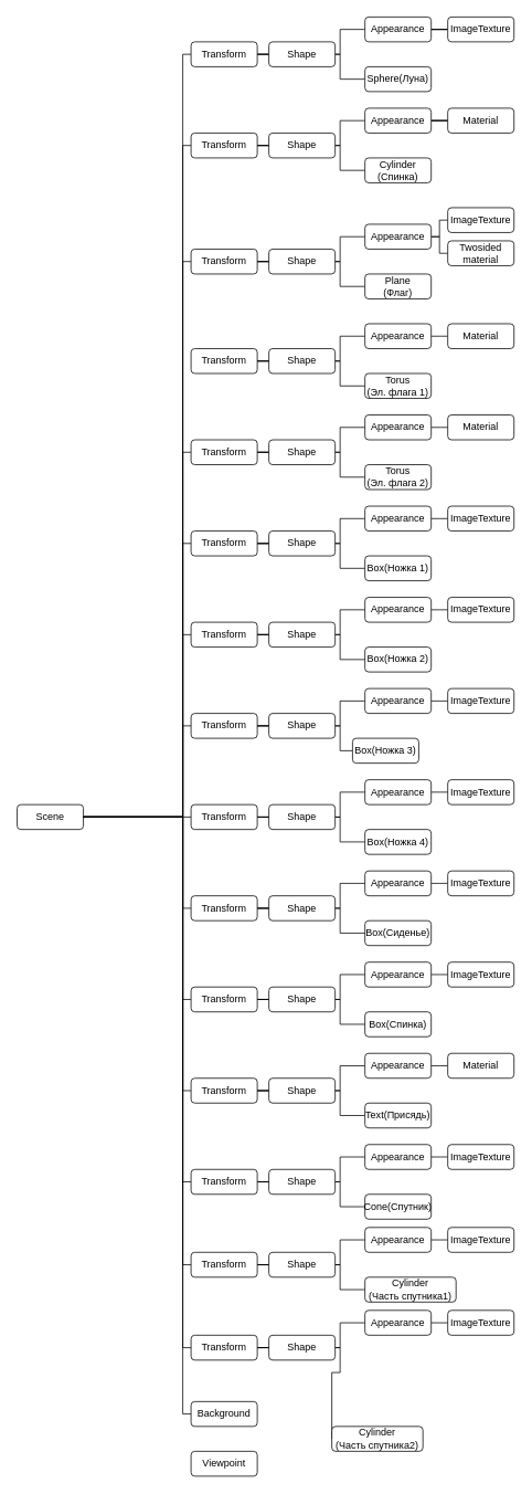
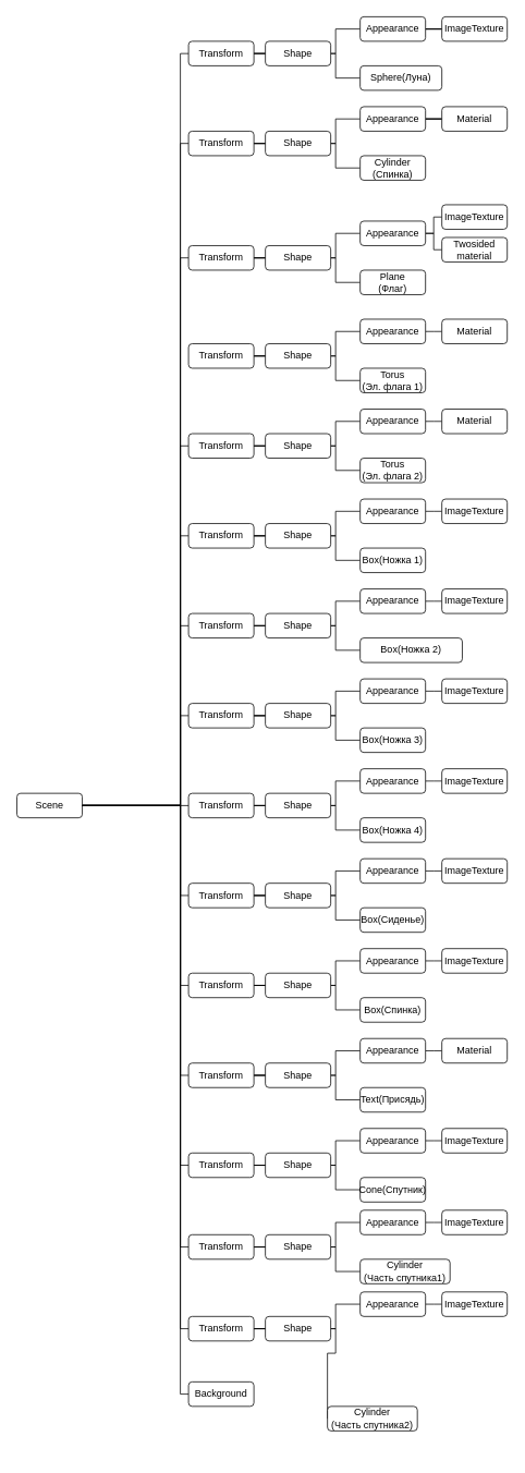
- <mxCell id="13" value="Sphere(Луна)" style="rounded=1;whiteSpace=wrap;html=1;" vertex="1" parent="1"><mxGeometry x="440" y="80" width="80" height="30" as="geometry" /></mxCell>
+ <mxCell id="13" value="Sphere(Луна)" style="rounded=1;whiteSpace=wrap;html=1;" vertex="1" parent="1"><mxGeometry x="440" y="80" width="100" height="30" as="geometry" /></mxCell>
- <mxCell id="72" value="Box(Ножка 2)" style="rounded=1;whiteSpace=wrap;html=1;" vertex="1" parent="1"><mxGeometry x="440" y="780" width="80" height="30" as="geometry" /></mxCell>
+ <mxCell id="72" value="Box(Ножка 2)" style="rounded=1;whiteSpace=wrap;html=1;" vertex="1" parent="1"><mxGeometry x="440" y="780" width="125" height="30" as="geometry" /></mxCell>
- <mxCell id="82" value="Box(Ножка 3)" style="rounded=1;whiteSpace=wrap;html=1;" vertex="1" parent="1"><mxGeometry x="425" y="890" width="80" height="30" as="geometry" /></mxCell>
+ <mxCell id="82" value="Box(Ножка 3)" style="rounded=1;whiteSpace=wrap;html=1;" vertex="1" parent="1"><mxGeometry x="440" y="890" width="80" height="30" as="geometry" /></mxCell>
- <mxCell id="156" value="Viewpoint" style="rounded=1;whiteSpace=wrap;html=1;" vertex="1" parent="1"><mxGeometry x="230" y="1750" width="80" height="30" as="geometry" /></mxCell>
